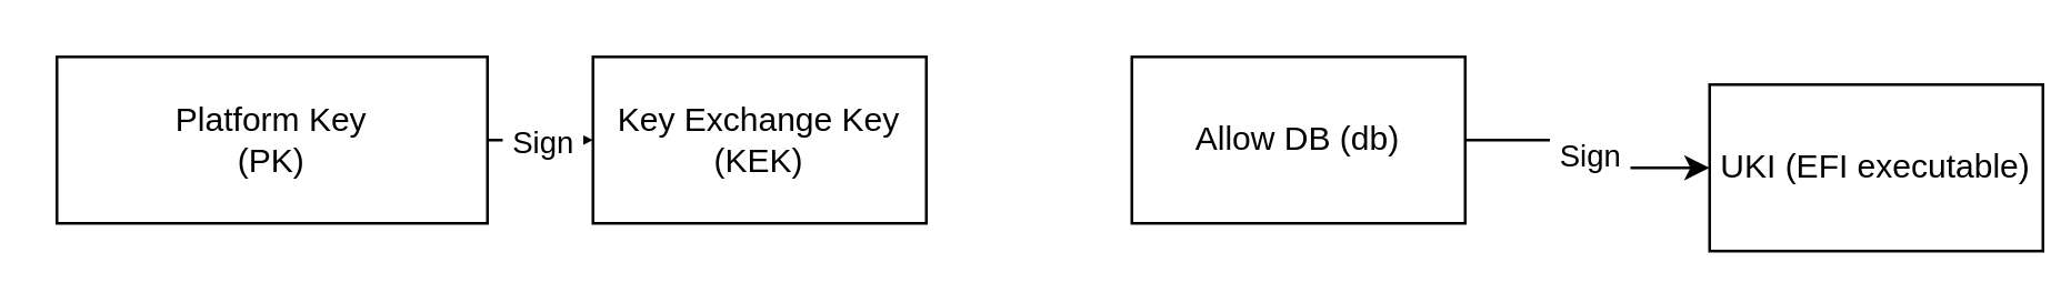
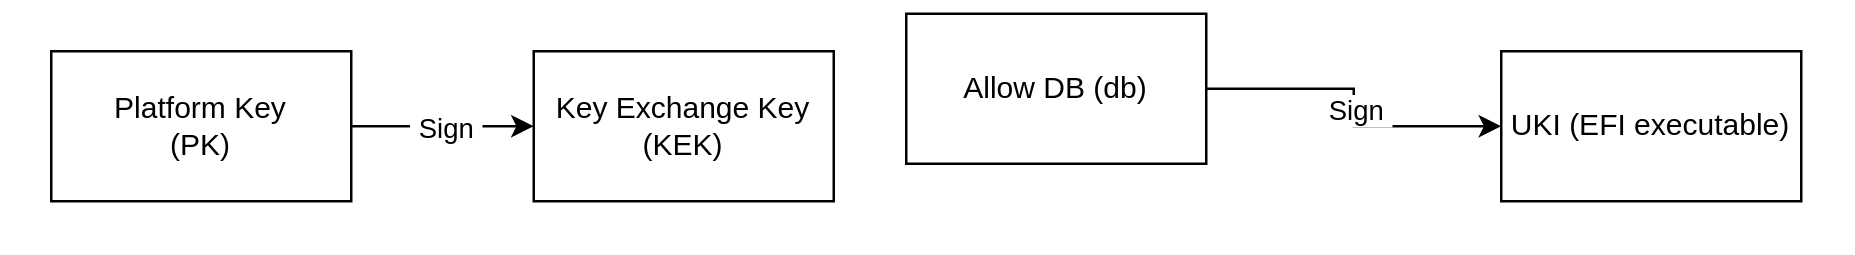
- <mxCell id="4" value="&lt;div&gt;Platform Key&lt;/div&gt;(PK)" style="rounded=0;whiteSpace=wrap;html=1;fillColor=none;" vertex="1" parent="1"><mxGeometry x="20" y="20" width="155" height="60" as="geometry" /></mxCell>
+ <mxCell id="4" value="&lt;div&gt;Platform Key&lt;/div&gt;(PK)" style="rounded=0;whiteSpace=wrap;html=1;fillColor=none;" vertex="1" parent="1"><mxGeometry x="20" y="20" width="120" height="60" as="geometry" /></mxCell>
- <mxCell id="8" value="Allow DB (db)" style="rounded=0;whiteSpace=wrap;html=1;fillColor=none;" vertex="1" parent="1"><mxGeometry x="407" y="20" width="120" height="60" as="geometry" /></mxCell>
+ <mxCell id="8" value="Allow DB (db)" style="rounded=0;whiteSpace=wrap;html=1;fillColor=none;" vertex="1" parent="1"><mxGeometry x="362" y="5" width="120" height="60" as="geometry" /></mxCell>
- <mxCell id="9" value="UKI (EFI executable)" style="rounded=0;whiteSpace=wrap;html=1;fillColor=none;" vertex="1" parent="1"><mxGeometry x="615" y="30" width="120" height="60" as="geometry" /></mxCell>
+ <mxCell id="9" value="UKI (EFI executable)" style="rounded=0;whiteSpace=wrap;html=1;fillColor=none;" vertex="1" parent="1"><mxGeometry x="600" y="20" width="120" height="60" as="geometry" /></mxCell>
